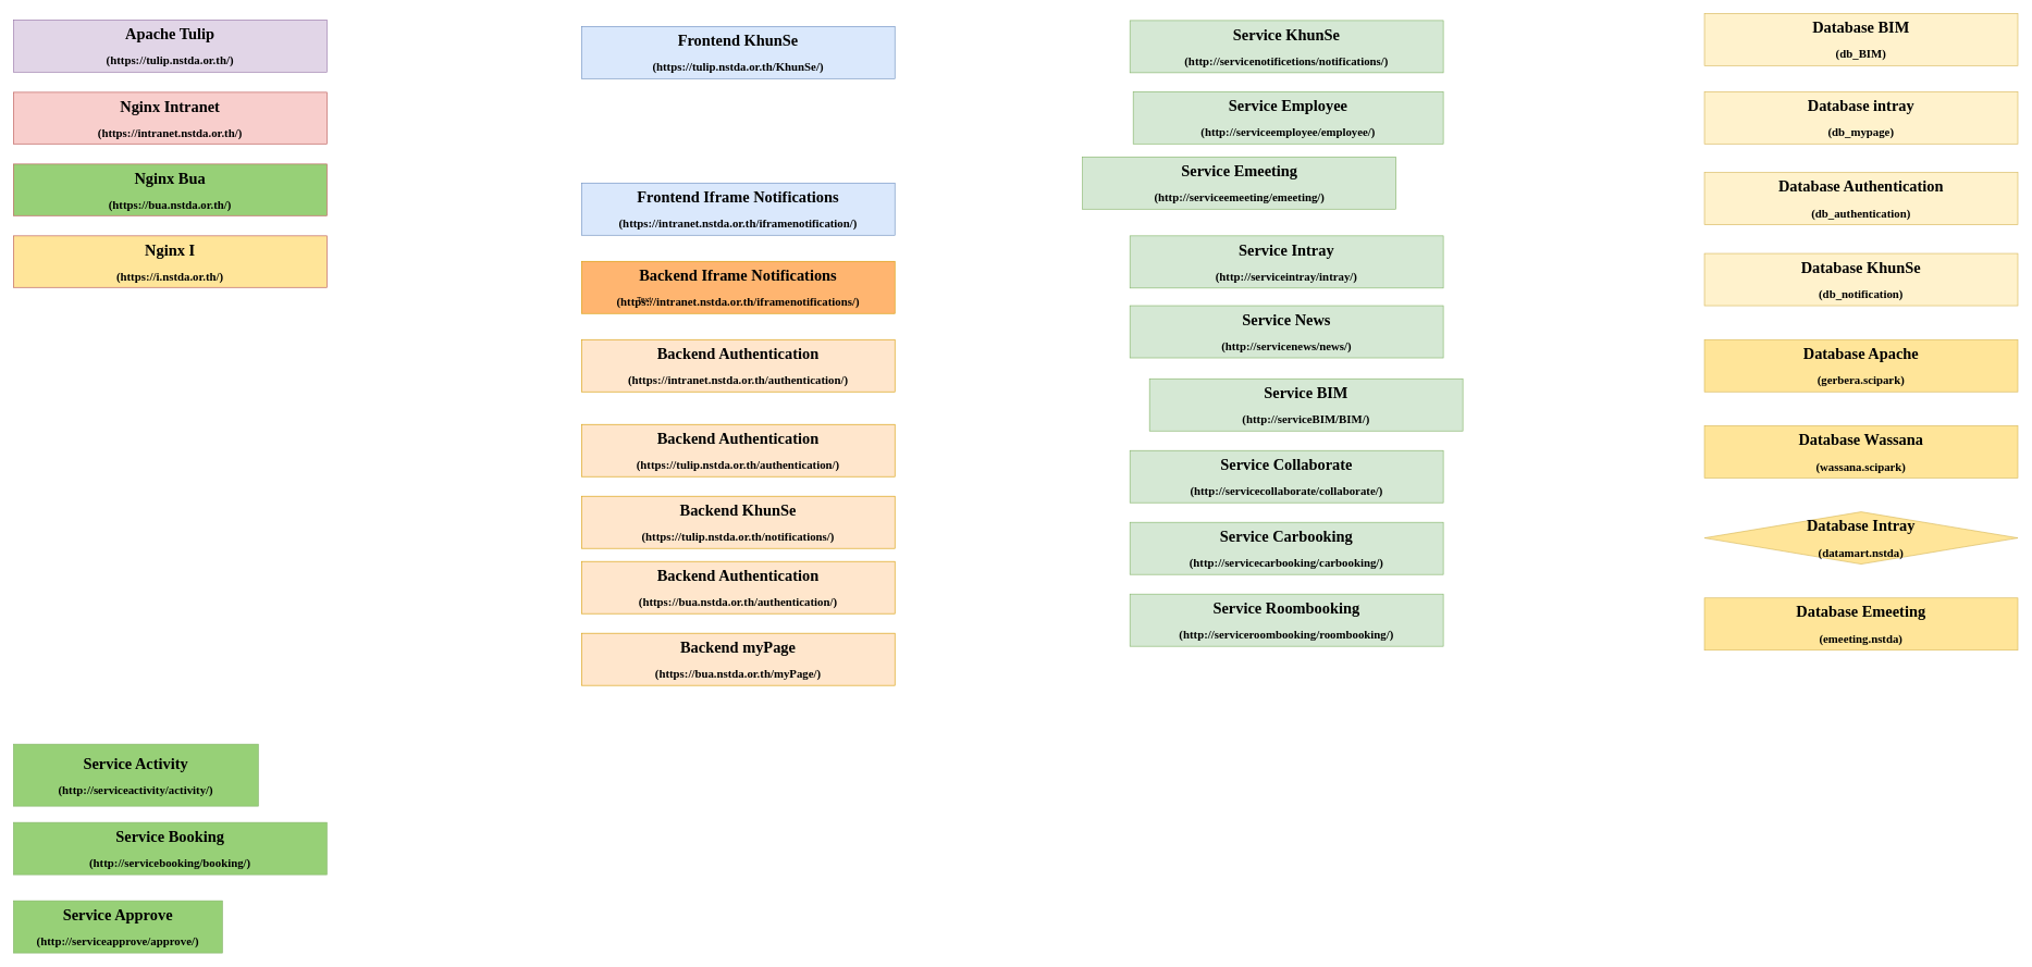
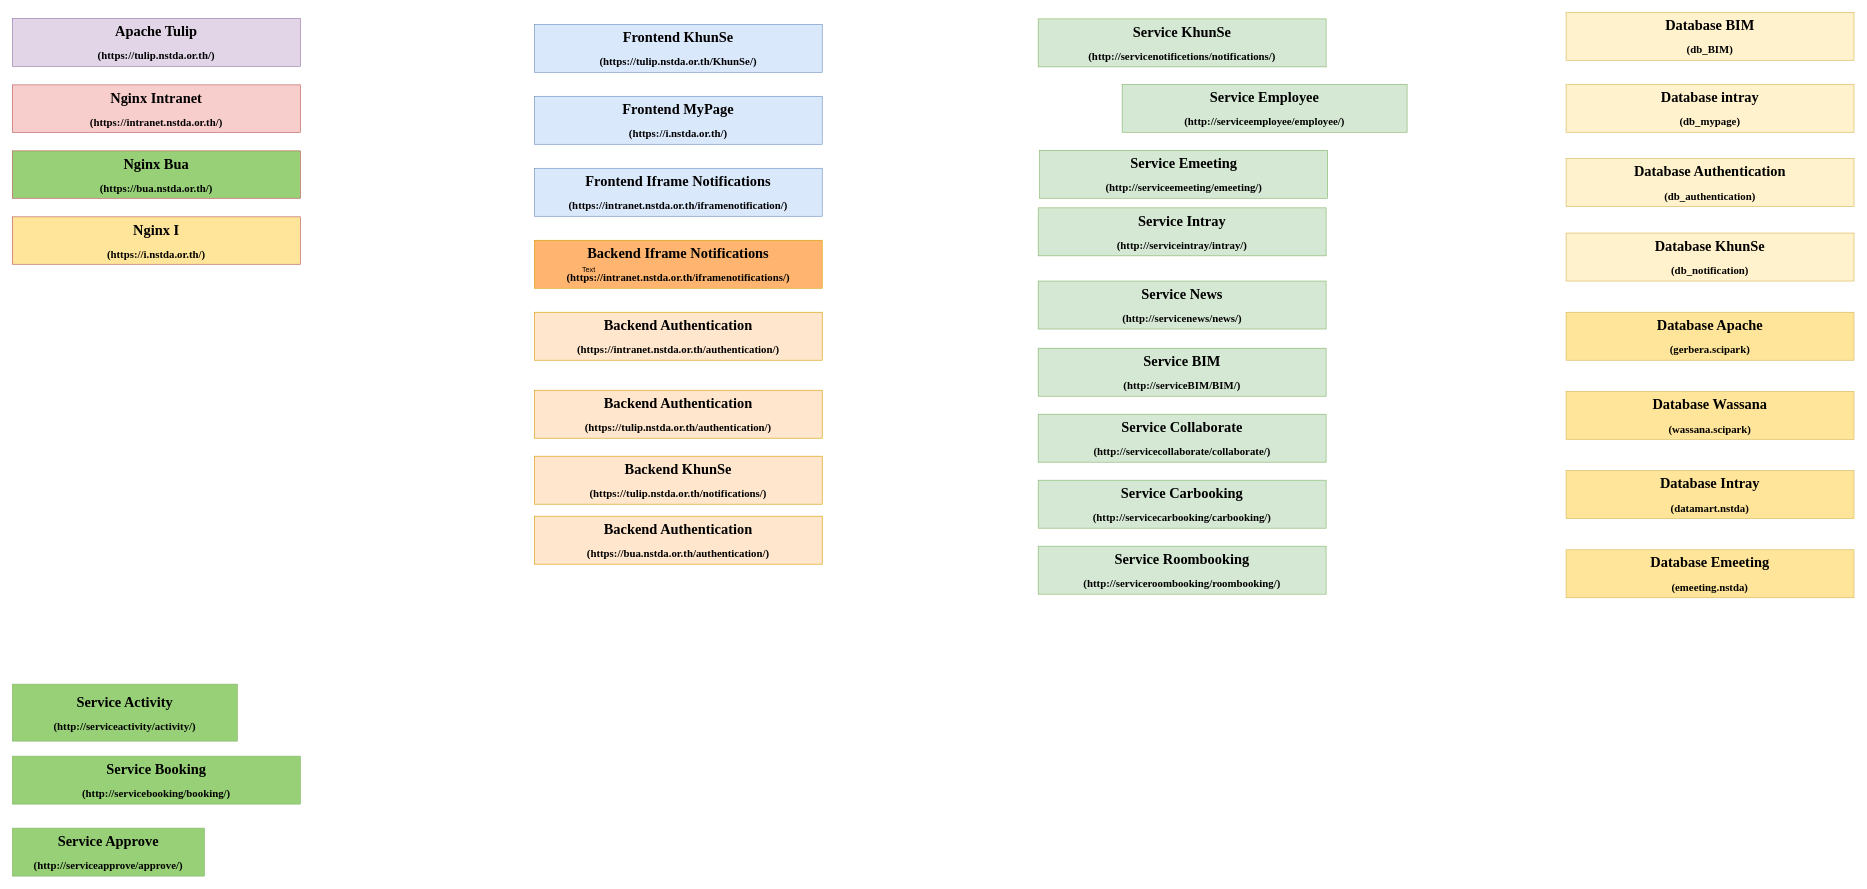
- <mxCell id="19" value="&lt;h1&gt;&lt;font face=&quot;Tahoma&quot;&gt;Service Employee&lt;/font&gt;&lt;/h1&gt;&lt;h2&gt;&lt;font face=&quot;Tahoma&quot;&gt;(http://serviceemployee/employee/)&lt;/font&gt;&lt;/h2&gt;" style="rounded=0;whiteSpace=wrap;html=1;fillColor=#d5e8d4;strokeColor=#82b366;" vertex="1" parent="1"><mxGeometry x="1735" y="140" width="475" height="80" as="geometry" /></mxCell>
+ <mxCell id="19" value="&lt;h1&gt;&lt;font face=&quot;Tahoma&quot;&gt;Service Employee&lt;/font&gt;&lt;/h1&gt;&lt;h2&gt;&lt;font face=&quot;Tahoma&quot;&gt;(http://serviceemployee/employee/)&lt;/font&gt;&lt;/h2&gt;" style="rounded=0;whiteSpace=wrap;html=1;fillColor=#d5e8d4;strokeColor=#82b366;" vertex="1" parent="1"><mxGeometry x="1870" y="140" width="475" height="80" as="geometry" /></mxCell>
+ <mxCell id="4" value="&lt;h1&gt;&lt;font face=&quot;Tahoma&quot;&gt;Frontend MyPage&lt;/font&gt;&lt;/h1&gt;&lt;h2&gt;&lt;font face=&quot;Tahoma&quot;&gt;(https://i.nstda.or.th/)&lt;/font&gt;&lt;/h2&gt;" style="rounded=0;whiteSpace=wrap;html=1;fillColor=#dae8fc;strokeColor=#6c8ebf;" vertex="1" parent="1"><mxGeometry x="890" y="160" width="480" height="80" as="geometry" /></mxCell>
- <mxCell id="20" value="&lt;h1&gt;&lt;font face=&quot;Tahoma&quot;&gt;Service Emeeting&lt;/font&gt;&lt;/h1&gt;&lt;h2&gt;&lt;font face=&quot;Tahoma&quot;&gt;(http://serviceemeeting/emeeting/)&lt;/font&gt;&lt;/h2&gt;" style="rounded=0;whiteSpace=wrap;html=1;fillColor=#d5e8d4;strokeColor=#82b366;" vertex="1" parent="1"><mxGeometry x="1657.5" y="240" width="480" height="80" as="geometry" /></mxCell>
+ <mxCell id="20" value="&lt;h1&gt;&lt;font face=&quot;Tahoma&quot;&gt;Service Emeeting&lt;/font&gt;&lt;/h1&gt;&lt;h2&gt;&lt;font face=&quot;Tahoma&quot;&gt;(http://serviceemeeting/emeeting/)&lt;/font&gt;&lt;/h2&gt;" style="rounded=0;whiteSpace=wrap;html=1;fillColor=#d5e8d4;strokeColor=#82b366;" vertex="1" parent="1"><mxGeometry x="1732.5" y="250" width="480" height="80" as="geometry" /></mxCell>
- <mxCell id="21" value="&lt;h1&gt;&lt;font face=&quot;Tahoma&quot;&gt;Service Intray&lt;/font&gt;&lt;/h1&gt;&lt;h2&gt;&lt;font face=&quot;Tahoma&quot;&gt;(http://serviceintray/intray/)&lt;/font&gt;&lt;/h2&gt;" style="rounded=0;whiteSpace=wrap;html=1;fillColor=#d5e8d4;strokeColor=#82b366;" vertex="1" parent="1"><mxGeometry x="1730" y="361" width="480" height="80" as="geometry" /></mxCell>
+ <mxCell id="21" value="&lt;h1&gt;&lt;font face=&quot;Tahoma&quot;&gt;Service Intray&lt;/font&gt;&lt;/h1&gt;&lt;h2&gt;&lt;font face=&quot;Tahoma&quot;&gt;(http://serviceintray/intray/)&lt;/font&gt;&lt;/h2&gt;" style="rounded=0;whiteSpace=wrap;html=1;fillColor=#d5e8d4;strokeColor=#82b366;" vertex="1" parent="1"><mxGeometry x="1730" y="346" width="480" height="80" as="geometry" /></mxCell>
- <mxCell id="28" value="Text" style="text;html=1;resizable=0;points=[];autosize=1;align=left;verticalAlign=top;spacingTop=-4;" vertex="1" parent="1"><mxGeometry x="973" y="450" width="40" height="20" as="geometry" /></mxCell>
+ <mxCell id="28" value="Text" style="text;html=1;resizable=0;points=[];autosize=1;align=left;verticalAlign=top;spacingTop=-4;" vertex="1" parent="1"><mxGeometry x="968" y="440" width="40" height="20" as="geometry" /></mxCell>
- <mxCell id="26" value="&lt;h1&gt;&lt;font face=&quot;Tahoma&quot;&gt;Service BIM&lt;/font&gt;&lt;/h1&gt;&lt;div&gt;&lt;h2&gt;&lt;font face=&quot;Tahoma&quot;&gt;(http://serviceBIM/BIM/)&lt;/font&gt;&lt;/h2&gt;&lt;/div&gt;" style="rounded=0;whiteSpace=wrap;html=1;fillColor=#d5e8d4;strokeColor=#82b366;" vertex="1" parent="1"><mxGeometry x="1760" y="580" width="480" height="80" as="geometry" /></mxCell>
+ <mxCell id="26" value="&lt;h1&gt;&lt;font face=&quot;Tahoma&quot;&gt;Service BIM&lt;/font&gt;&lt;/h1&gt;&lt;div&gt;&lt;h2&gt;&lt;font face=&quot;Tahoma&quot;&gt;(http://serviceBIM/BIM/)&lt;/font&gt;&lt;/h2&gt;&lt;/div&gt;" style="rounded=0;whiteSpace=wrap;html=1;fillColor=#d5e8d4;strokeColor=#82b366;" vertex="1" parent="1"><mxGeometry x="1730" y="580" width="480" height="80" as="geometry" /></mxCell>
- <mxCell id="31" value="&lt;h1&gt;&lt;font face=&quot;Tahoma&quot;&gt;Database Intray&lt;/font&gt;&lt;/h1&gt;&lt;div&gt;&lt;h2&gt;&lt;font face=&quot;Tahoma&quot;&gt;(datamart.nstda)&lt;/font&gt;&lt;/h2&gt;&lt;/div&gt;" style="rhombus;whiteSpace=wrap;html=1;fillColor=#FFE599;strokeColor=#d6b656;" vertex="1" parent="1"><mxGeometry x="2610" y="784" width="480" height="80" as="geometry" /></mxCell>
+ <mxCell id="31" value="&lt;h1&gt;&lt;font face=&quot;Tahoma&quot;&gt;Database Intray&lt;/font&gt;&lt;/h1&gt;&lt;div&gt;&lt;h2&gt;&lt;font face=&quot;Tahoma&quot;&gt;(datamart.nstda)&lt;/font&gt;&lt;/h2&gt;&lt;/div&gt;" style="rounded=0;whiteSpace=wrap;html=1;fillColor=#FFE599;strokeColor=#d6b656;" vertex="1" parent="1"><mxGeometry x="2610" y="784" width="480" height="80" as="geometry" /></mxCell>
- <mxCell id="14" value="&lt;h1&gt;&lt;font face=&quot;Tahoma&quot;&gt;Backend myPage&lt;/font&gt;&lt;/h1&gt;&lt;h2&gt;&lt;font face=&quot;Tahoma&quot;&gt;(https://bua.nstda.or.th/myPage/)&lt;/font&gt;&lt;/h2&gt;" style="rounded=0;whiteSpace=wrap;html=1;fillColor=#ffe6cc;strokeColor=#d79b00;" vertex="1" parent="1"><mxGeometry x="890" y="970" width="480" height="80" as="geometry" /></mxCell>
